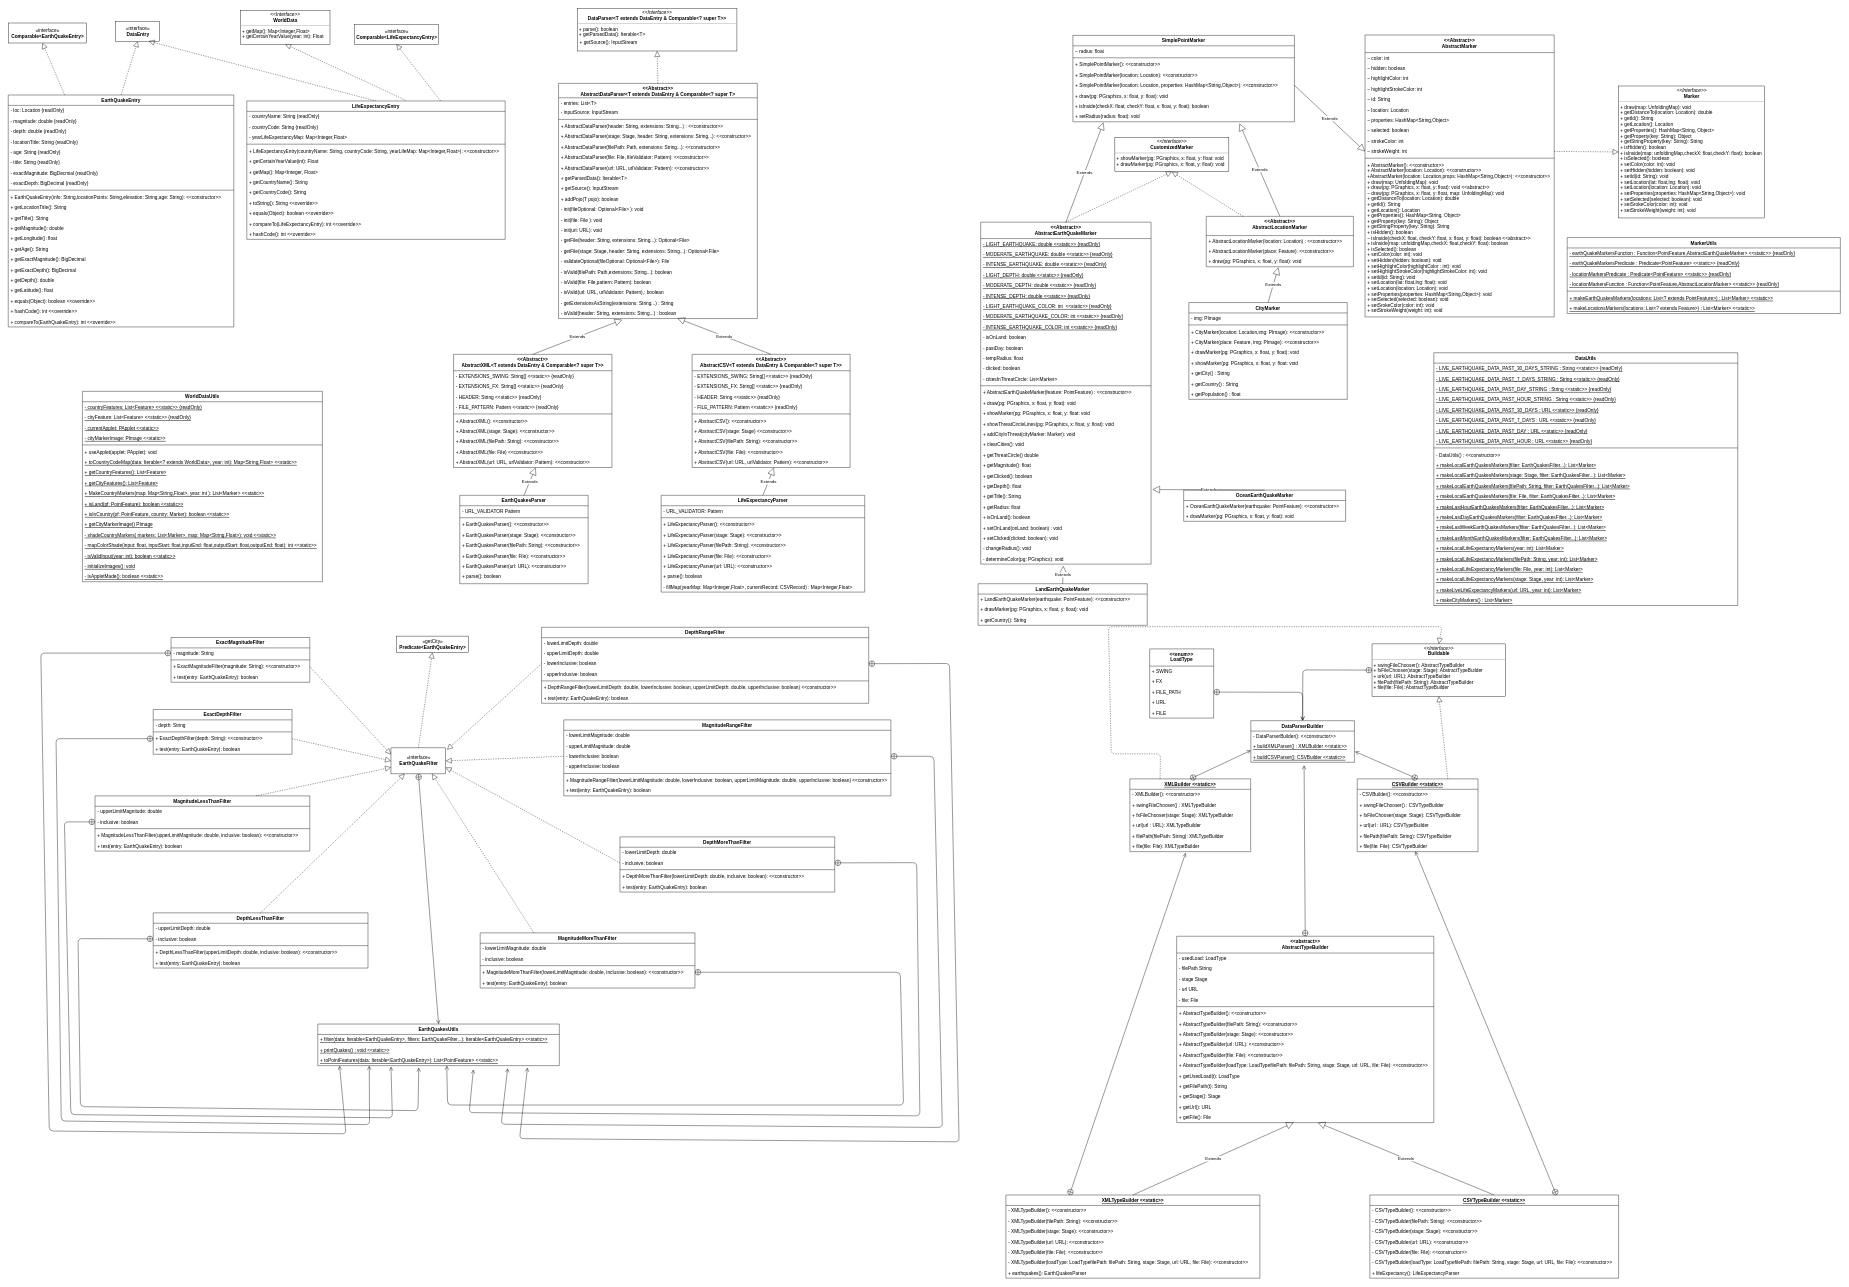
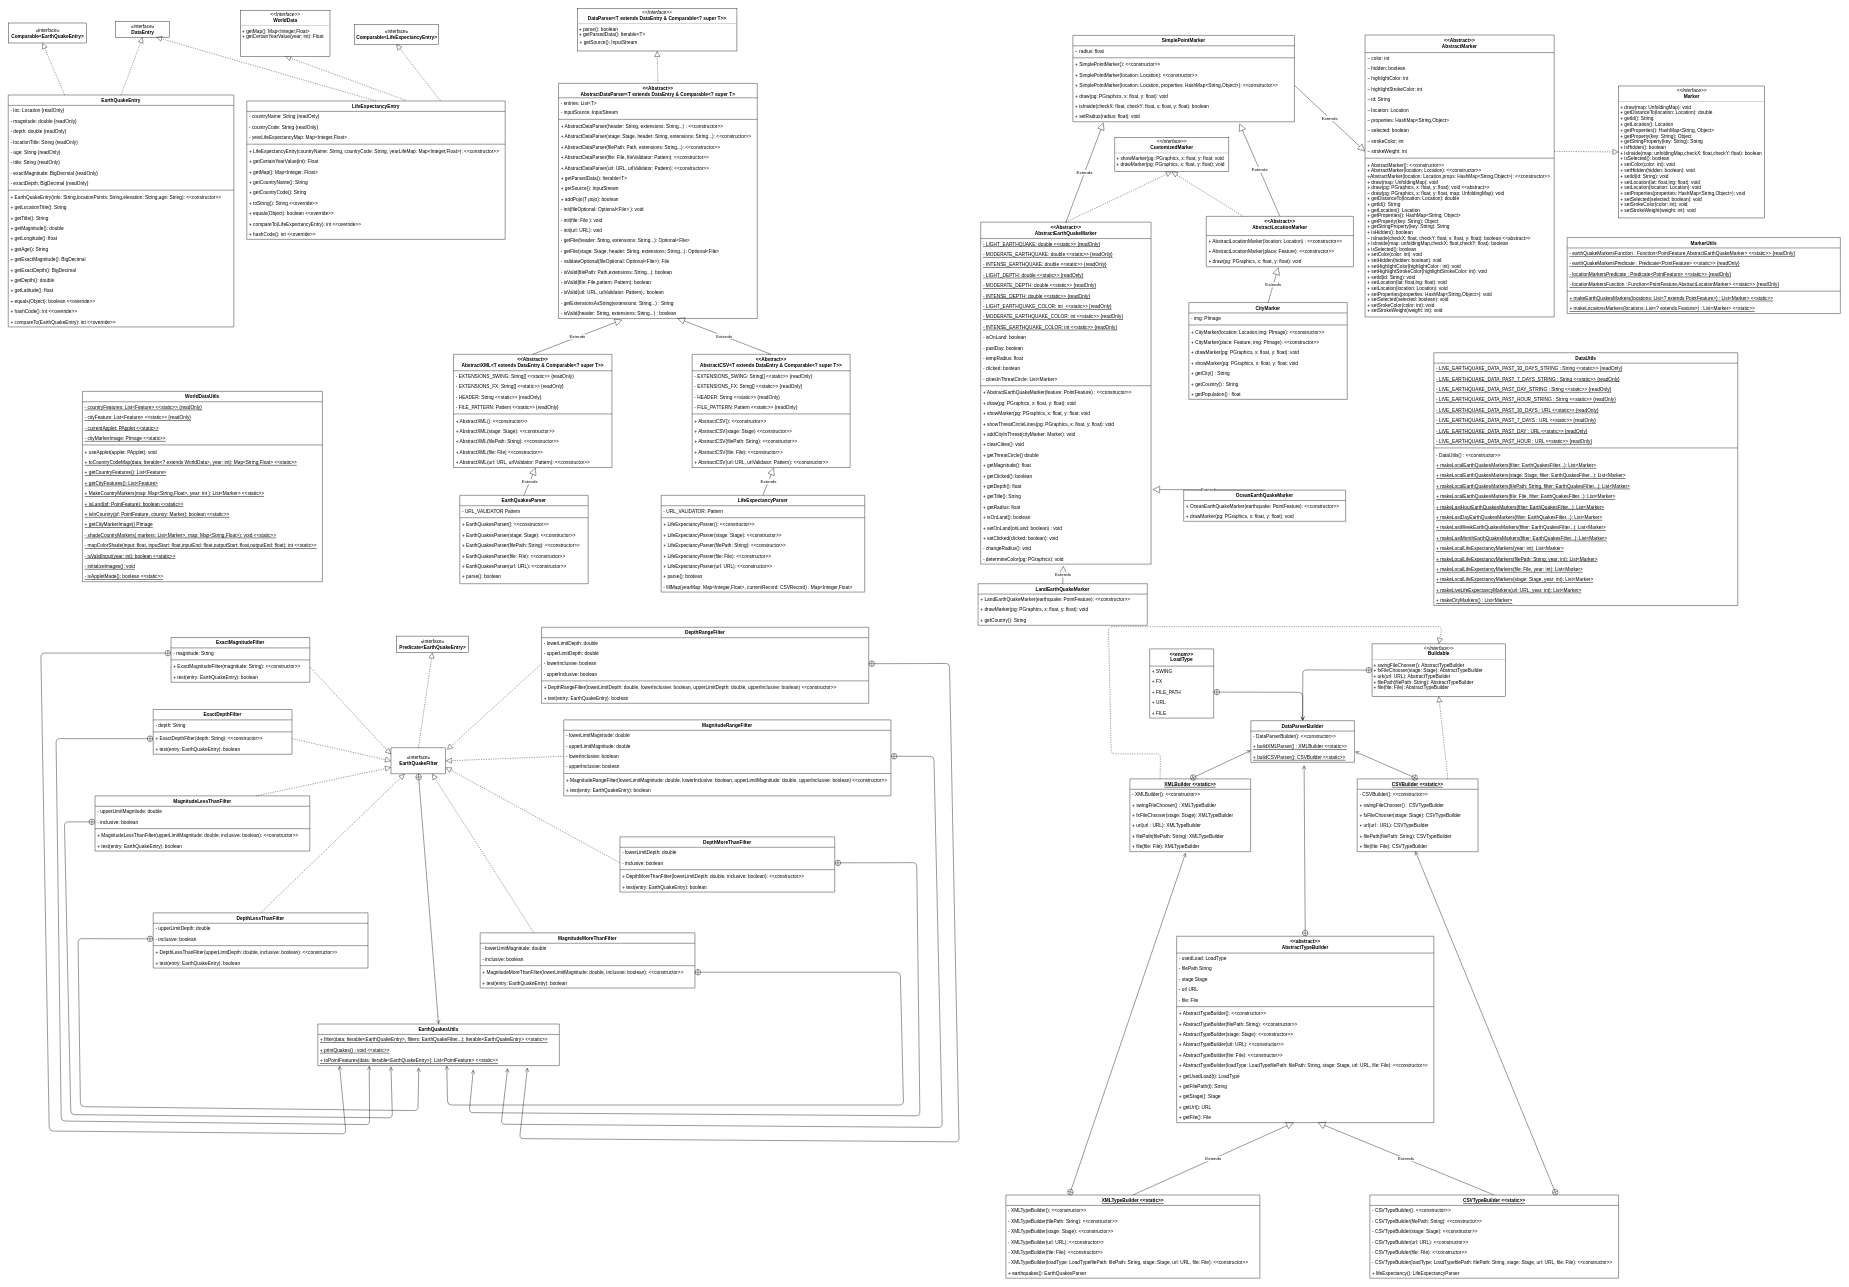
- <mxCell id="203" value="&lt;p style=&quot;margin: 0px ; margin-top: 4px ; text-align: center&quot;&gt;&lt;i&gt;&amp;lt;&amp;lt;Interface&amp;gt;&amp;gt;&lt;/i&gt;&lt;br&gt;&lt;b&gt;WorldData&lt;/b&gt;&lt;/p&gt;&lt;hr size=&quot;1&quot;&gt;&lt;p style=&quot;margin: 0px ; margin-left: 4px&quot;&gt;+ getMap(): Map&amp;lt;Integer,Float&amp;gt;&lt;br&gt;+ getCertainYearValue(year: int): Float&lt;/p&gt;" style="verticalAlign=top;align=left;overflow=fill;fontSize=12;fontFamily=Helvetica;html=1;strokeColor=#000000;" parent="1" vertex="1"><mxGeometry x="600.5" y="25" width="224" height="85" as="geometry" /></mxCell>
+ <mxCell id="203" value="&lt;p style=&quot;margin: 0px ; margin-top: 4px ; text-align: center&quot;&gt;&lt;i&gt;&amp;lt;&amp;lt;Interface&amp;gt;&amp;gt;&lt;/i&gt;&lt;br&gt;&lt;b&gt;WorldData&lt;/b&gt;&lt;/p&gt;&lt;hr size=&quot;1&quot;&gt;&lt;p style=&quot;margin: 0px ; margin-left: 4px&quot;&gt;+ getMap(): Map&amp;lt;Integer,Float&amp;gt;&lt;br&gt;+ getCertainYearValue(year: int): Float&lt;/p&gt;" style="verticalAlign=top;align=left;overflow=fill;fontSize=12;fontFamily=Helvetica;html=1;strokeColor=#000000;" parent="1" vertex="1"><mxGeometry x="600.5" y="25" width="224" height="115" as="geometry" /></mxCell>
- <mxCell id="2" value="«interface»&lt;br&gt;&lt;b&gt;DataEntry&lt;/b&gt;" style="html=1;" parent="1" vertex="1"><mxGeometry x="288.5" y="52.5" width="110" height="50" as="geometry" /></mxCell>
+ <mxCell id="2" value="«interface»&lt;br&gt;&lt;b&gt;DataEntry&lt;/b&gt;" style="html=1;" parent="1" vertex="1"><mxGeometry x="288.5" y="52.5" width="135" height="40" as="geometry" /></mxCell>
- <mxCell id="122" value="«getCity»&lt;br&gt;&lt;b&gt;Predicate&amp;lt;EarthQuakeEntry&amp;gt;&lt;/b&gt;" style="html=1;strokeColor=#000000;" parent="1" vertex="1"><mxGeometry x="990.5" y="1590" width="180" height="41" as="geometry" /></mxCell>
+ <mxCell id="122" value="«interface»&lt;br&gt;&lt;b&gt;Predicate&amp;lt;EarthQuakeEntry&amp;gt;&lt;/b&gt;" style="html=1;strokeColor=#000000;" parent="1" vertex="1"><mxGeometry x="990.5" y="1590" width="180" height="41" as="geometry" /></mxCell>
